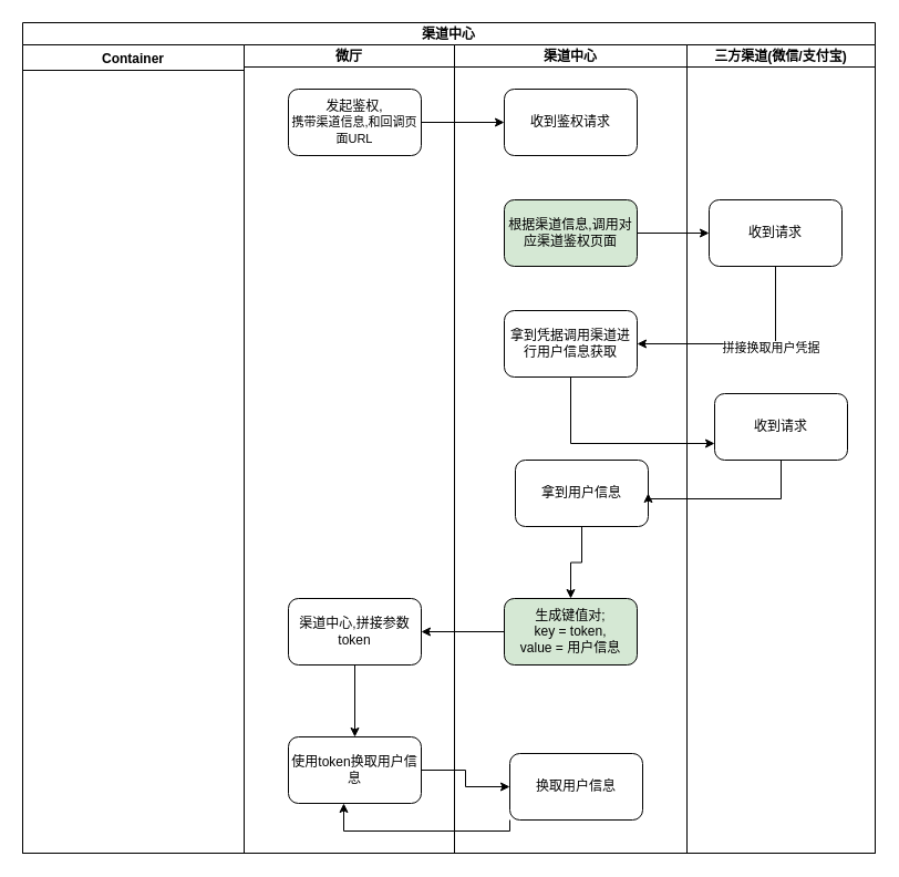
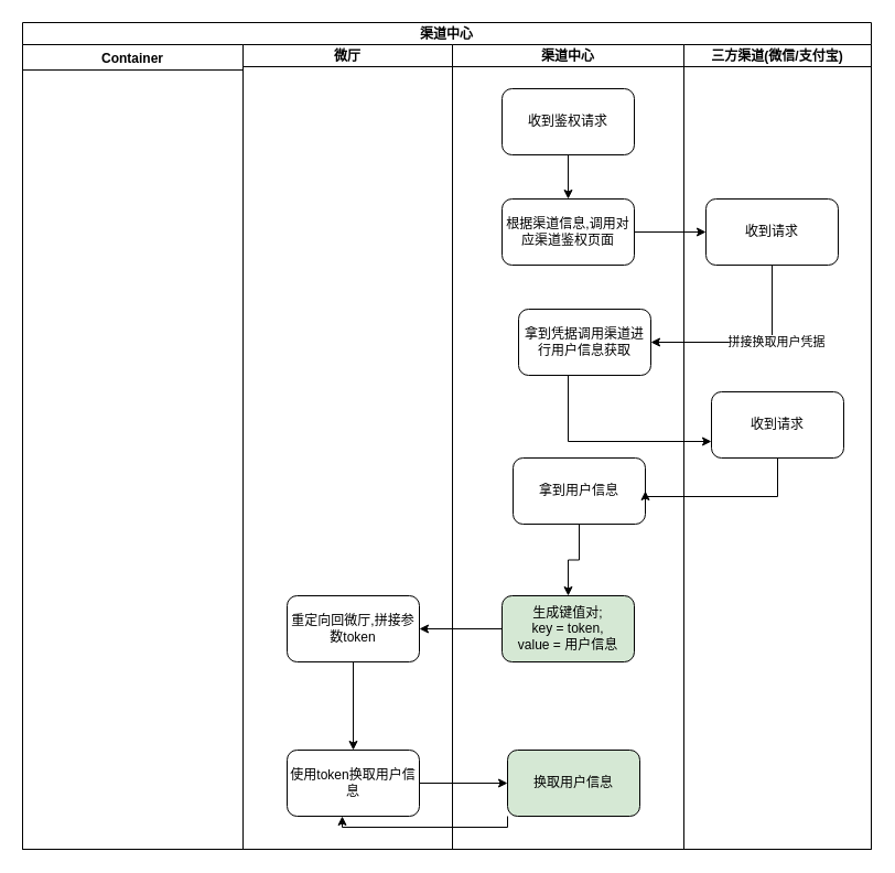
- <mxCell id="5" value="发起鉴权,&lt;br&gt;&lt;span style=&quot;font-size: 11px; background-color: rgb(255, 255, 255);&quot;&gt;携带渠道信息,和回调页面URL&lt;/span&gt;" style="rounded=1;whiteSpace=wrap;html=1;" vertex="1" parent="4"><mxGeometry x="40" y="40" width="120" height="60" as="geometry" /></mxCell>
- <mxCell id="21" value="" style="edgeStyle=orthogonalEdgeStyle;rounded=0;orthogonalLoop=1;jettySize=auto;html=1;" edge="1" parent="2" source="5" target="11"><mxGeometry relative="1" as="geometry" /></mxCell>
+ <mxCell id="10" value="" style="edgeStyle=orthogonalEdgeStyle;rounded=0;orthogonalLoop=1;jettySize=auto;html=1;" edge="1" parent="9" source="11" target="12"><mxGeometry relative="1" as="geometry" /></mxCell>
- <mxCell id="12" value="根据渠道信息,调用对应渠道鉴权页面" style="rounded=1;whiteSpace=wrap;html=1;fillColor=#d5e8d4;" vertex="1" parent="9"><mxGeometry x="45" y="140" width="120" height="60" as="geometry" /></mxCell>
+ <mxCell id="12" value="根据渠道信息,调用对应渠道鉴权页面" style="rounded=1;whiteSpace=wrap;html=1;" vertex="1" parent="9"><mxGeometry x="45" y="140" width="120" height="60" as="geometry" /></mxCell>
- <mxCell id="13" value="拿到凭据调用渠道进行用户信息获取" style="rounded=1;whiteSpace=wrap;html=1;" vertex="1" parent="9"><mxGeometry x="45" y="240" width="120" height="60" as="geometry" /></mxCell>
+ <mxCell id="13" value="拿到凭据调用渠道进行用户信息获取" style="rounded=1;whiteSpace=wrap;html=1;" vertex="1" parent="9"><mxGeometry x="60" y="240" width="120" height="60" as="geometry" /></mxCell>
- <mxCell id="7" value="渠道中心,拼接参数token" style="rounded=1;whiteSpace=wrap;html=1;" vertex="1" parent="4"><mxGeometry x="40" y="500" width="120" height="60" as="geometry" /></mxCell>
+ <mxCell id="7" value="重定向回微厅,拼接参数token" style="rounded=1;whiteSpace=wrap;html=1;" vertex="1" parent="4"><mxGeometry x="40" y="500" width="120" height="60" as="geometry" /></mxCell>
- <mxCell id="8" value="使用token换取用户信息" style="rounded=1;whiteSpace=wrap;html=1;" vertex="1" parent="4"><mxGeometry x="40" y="625" width="120" height="60" as="geometry" /></mxCell>
+ <mxCell id="8" value="使用token换取用户信息" style="rounded=1;whiteSpace=wrap;html=1;" vertex="1" parent="4"><mxGeometry x="40" y="640" width="120" height="60" as="geometry" /></mxCell>
- <mxCell id="17" value="换取用户信息" style="rounded=1;whiteSpace=wrap;html=1;" vertex="1" parent="9"><mxGeometry x="50" y="640" width="120" height="60" as="geometry" /></mxCell>
+ <mxCell id="17" value="换取用户信息" style="rounded=1;whiteSpace=wrap;html=1;fillColor=#d5e8d4;" vertex="1" parent="9"><mxGeometry x="50" y="640" width="120" height="60" as="geometry" /></mxCell>
